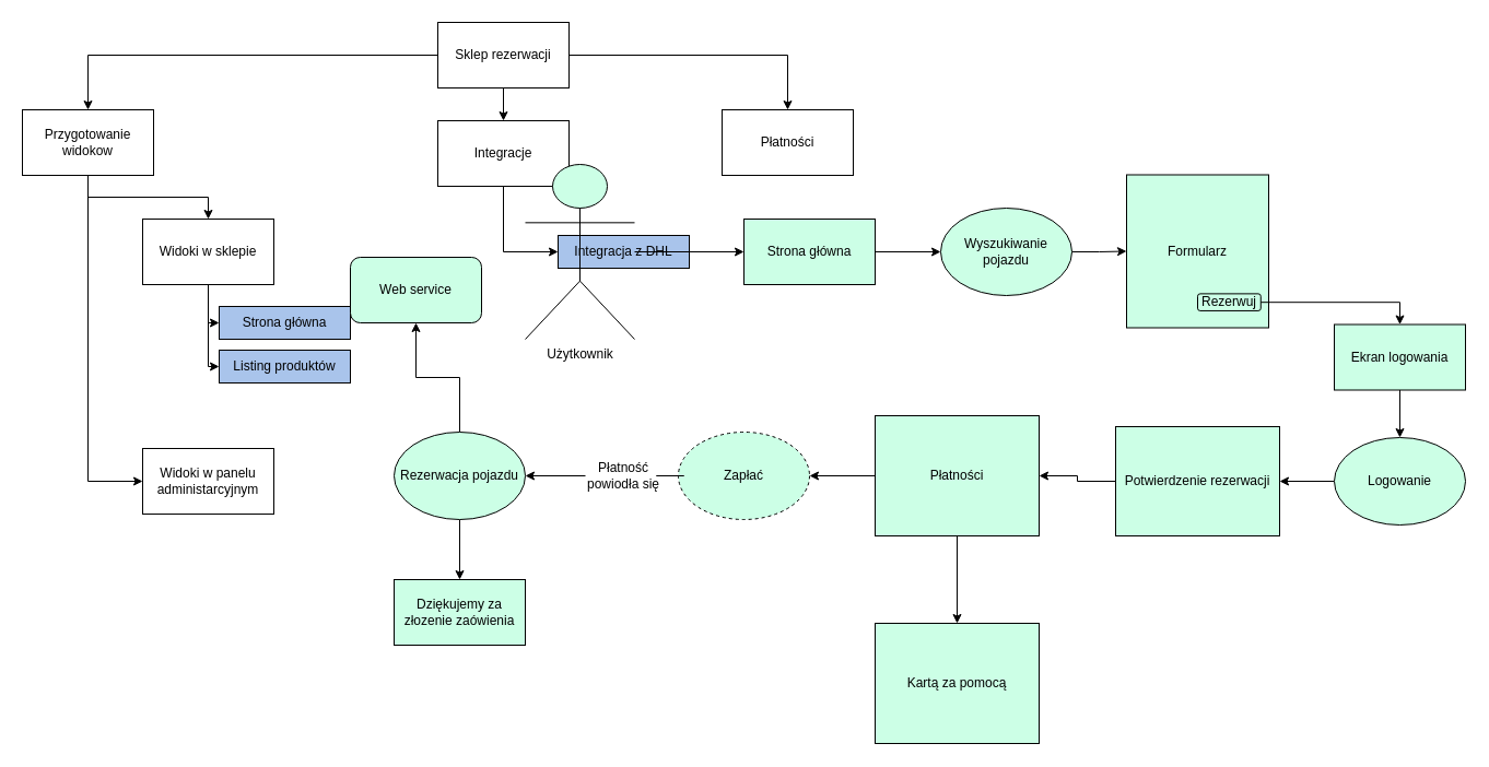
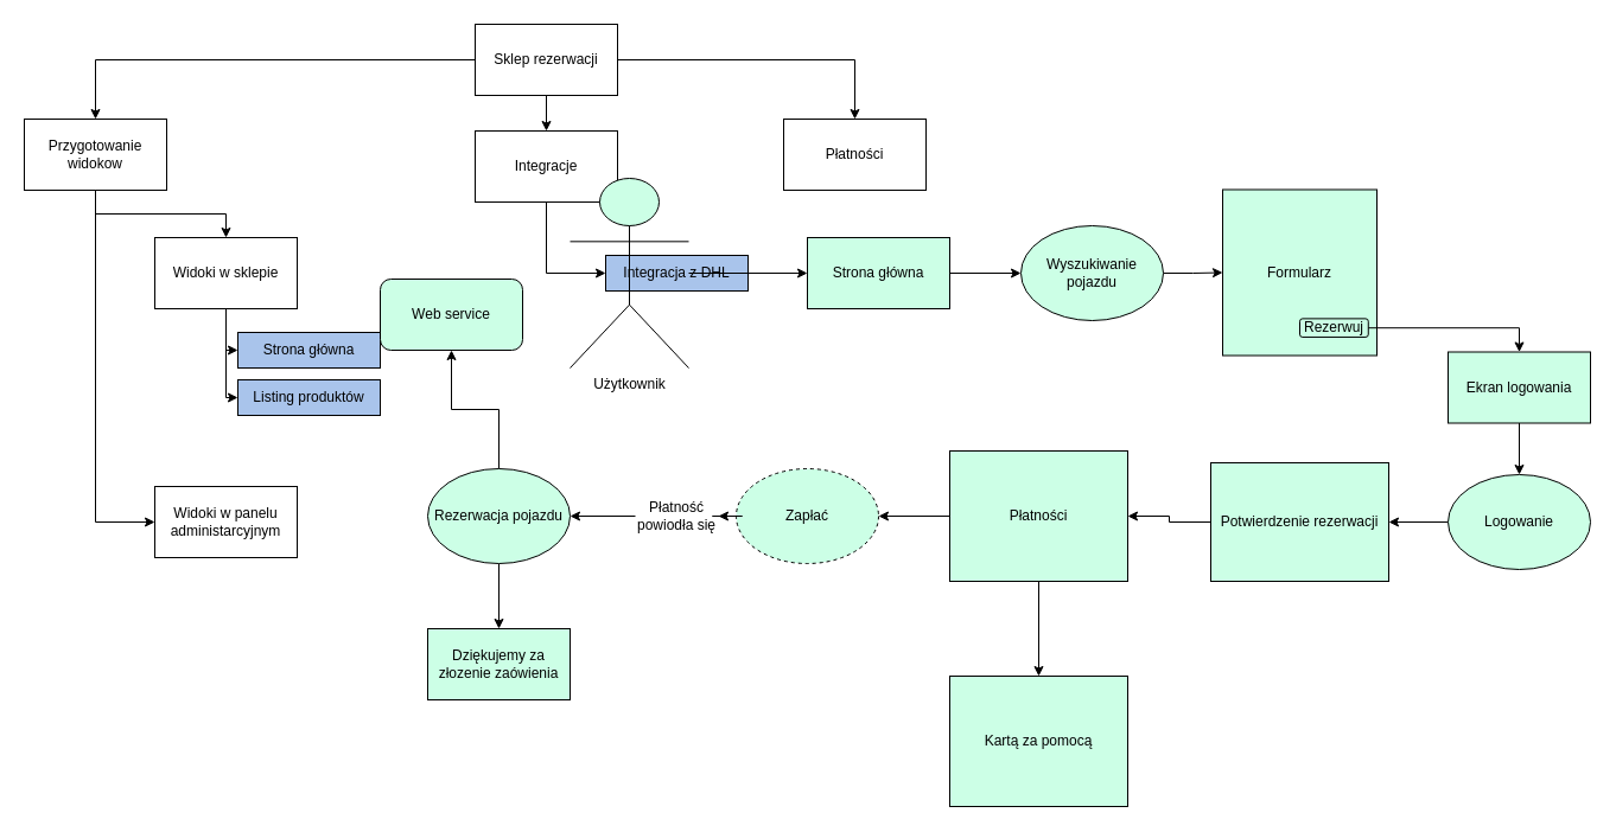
- <mxCell id="45" style="edgeStyle=orthogonalEdgeStyle;rounded=0;orthogonalLoop=1;jettySize=auto;html=1;endArrow=none;" edge="1" parent="1" source="42" target="44"><mxGeometry relative="1" as="geometry"><mxPoint x="540" y="560" as="targetPoint" /><mxPoint x="620" y="435" as="sourcePoint" /></mxGeometry></mxCell>
+ <mxCell id="45" style="edgeStyle=orthogonalEdgeStyle;rounded=0;orthogonalLoop=1;jettySize=auto;html=1;" edge="1" parent="1" source="42" target="44"><mxGeometry relative="1" as="geometry"><mxPoint x="540" y="560" as="targetPoint" /><mxPoint x="620" y="435" as="sourcePoint" /></mxGeometry></mxCell>
